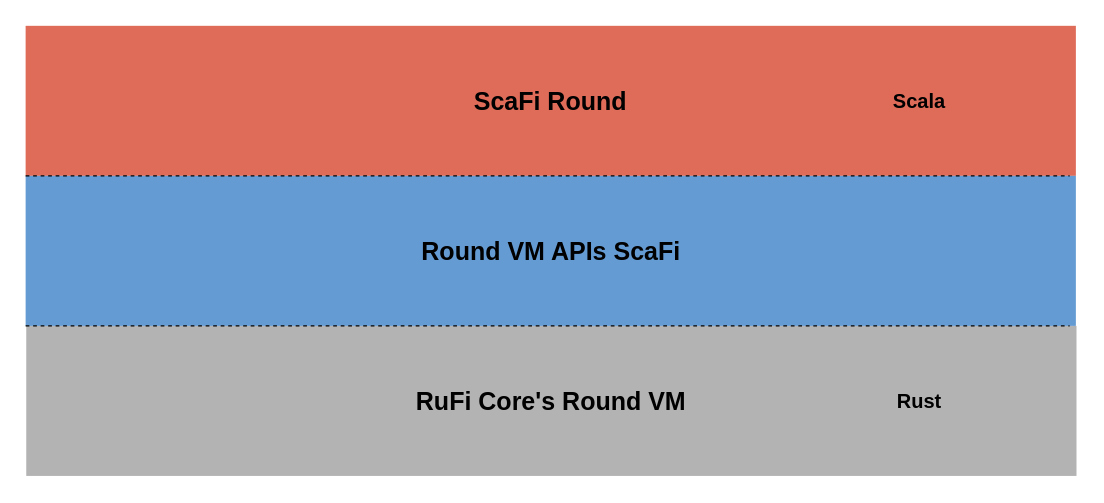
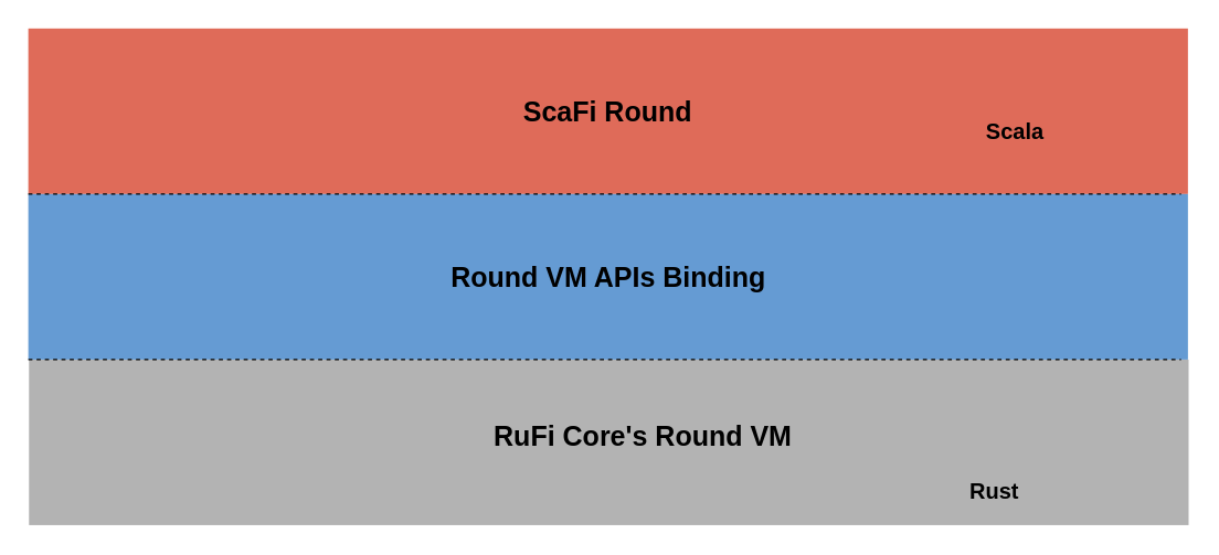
- <mxCell id="10" value="Scala" style="text;html=1;strokeColor=none;fillColor=none;align=center;verticalAlign=middle;whiteSpace=wrap;rounded=0;fontSize=16;fontStyle=1" vertex="1" parent="1"><mxGeometry x="695" y="60" width="80" height="40" as="geometry" /></mxCell>
+ <mxCell id="10" value="Scala" style="text;html=1;strokeColor=none;fillColor=none;align=center;verticalAlign=middle;whiteSpace=wrap;rounded=0;fontSize=16;fontStyle=1" vertex="1" parent="1"><mxGeometry x="695" y="75" width="80" height="40" as="geometry" /></mxCell>
- <mxCell id="7" value="Round VM APIs ScaFi" style="text;html=1;strokeColor=none;fillColor=none;align=center;verticalAlign=middle;whiteSpace=wrap;rounded=0;fontSize=20;fontStyle=1" vertex="1" parent="1"><mxGeometry x="318" y="180" width="245" height="40" as="geometry" /></mxCell>
+ <mxCell id="7" value="Round VM APIs Binding" style="text;html=1;strokeColor=none;fillColor=none;align=center;verticalAlign=middle;whiteSpace=wrap;rounded=0;fontSize=20;fontStyle=1" vertex="1" parent="1"><mxGeometry x="318" y="180" width="245" height="40" as="geometry" /></mxCell>
- <mxCell id="8" value="RuFi Core's Round VM" style="text;html=1;strokeColor=none;fillColor=none;align=center;verticalAlign=middle;whiteSpace=wrap;rounded=0;fontSize=20;fontStyle=1" vertex="1" parent="1"><mxGeometry x="323" y="300" width="235" height="40" as="geometry" /></mxCell>
+ <mxCell id="8" value="RuFi Core's Round VM" style="text;html=1;strokeColor=none;fillColor=none;align=center;verticalAlign=middle;whiteSpace=wrap;rounded=0;fontSize=20;fontStyle=1" vertex="1" parent="1"><mxGeometry x="348" y="295" width="235" height="40" as="geometry" /></mxCell>
- <mxCell id="11" value="Rust" style="text;html=1;strokeColor=none;fillColor=none;align=center;verticalAlign=middle;whiteSpace=wrap;rounded=0;fontSize=16;fontStyle=1" vertex="1" parent="1"><mxGeometry x="695" y="300" width="80" height="40" as="geometry" /></mxCell>
+ <mxCell id="11" value="Rust" style="text;html=1;strokeColor=none;fillColor=none;align=center;verticalAlign=middle;whiteSpace=wrap;rounded=0;fontSize=16;fontStyle=1" vertex="1" parent="1"><mxGeometry x="680" y="335" width="80" height="40" as="geometry" /></mxCell>
